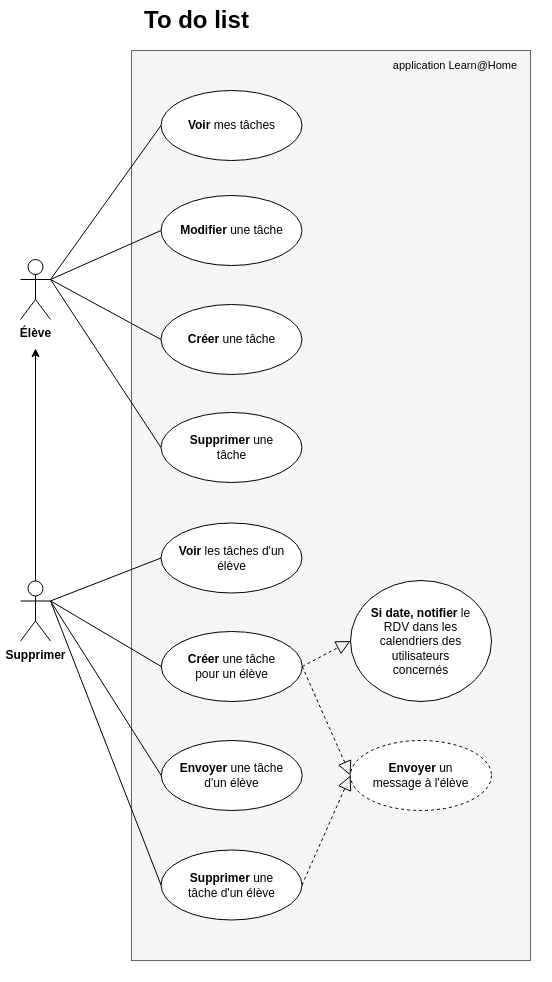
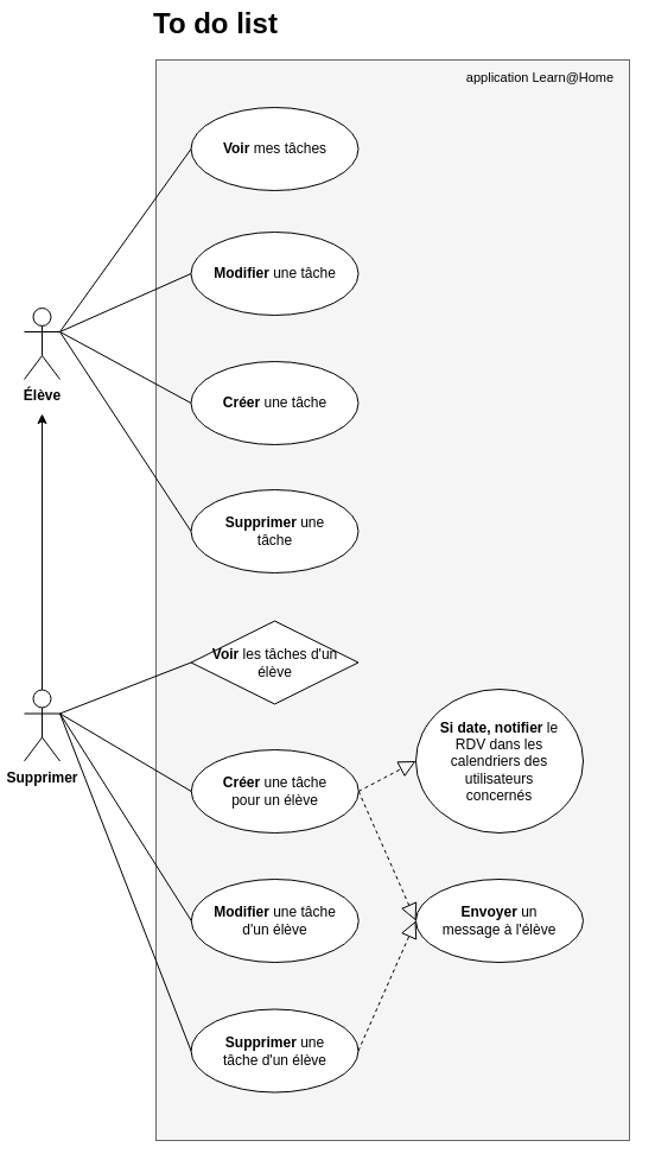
- <mxCell id="17" value="&lt;div align=&quot;left&quot;&gt;&lt;b&gt;&lt;font style=&quot;font-size: 24px&quot;&gt;To do list&lt;br&gt;&lt;/font&gt;&lt;/b&gt;&lt;/div&gt;" style="text;html=1;strokeColor=none;fillColor=none;spacing=5;spacingTop=-20;whiteSpace=wrap;overflow=hidden;rounded=0;fontSize=12;align=left;verticalAlign=middle;" parent="1" vertex="1"><mxGeometry x="139" y="20" width="236" height="20" as="geometry" /></mxCell>
+ <mxCell id="17" value="&lt;div align=&quot;left&quot;&gt;&lt;b&gt;&lt;font style=&quot;font-size: 24px&quot;&gt;To do list&lt;br&gt;&lt;/font&gt;&lt;/b&gt;&lt;/div&gt;" style="text;html=1;strokeColor=none;fillColor=none;spacing=5;spacingTop=-20;whiteSpace=wrap;overflow=hidden;rounded=0;fontSize=12;align=left;verticalAlign=middle;" parent="1" vertex="1"><mxGeometry x="124" y="20" width="236" height="20" as="geometry" /></mxCell>
- <mxCell id="24" value="&lt;b&gt;Voir &lt;/b&gt;les tâches d'un élève" style="ellipse;whiteSpace=wrap;html=1;fontSize=12;spacingRight=10;spacingLeft=10;spacing=5;" parent="1" vertex="1"><mxGeometry x="160.5" y="522.5" width="141" height="70" as="geometry" /></mxCell>
+ <mxCell id="24" value="&lt;b&gt;Voir &lt;/b&gt;les tâches d'un élève" style="rhombus;whiteSpace=wrap;html=1;fontSize=12;spacingRight=10;spacingLeft=10;spacing=5;" parent="1" vertex="1"><mxGeometry x="160.5" y="522.5" width="141" height="70" as="geometry" /></mxCell>
- <mxCell id="7" value="&lt;b&gt;Envoyer &lt;/b&gt;une tâche d'un élève" style="ellipse;whiteSpace=wrap;html=1;fontSize=12;spacingRight=10;spacingLeft=10;spacing=5;" parent="1" vertex="1"><mxGeometry x="160.75" y="740" width="141" height="70" as="geometry" /></mxCell>
+ <mxCell id="7" value="&lt;b&gt;Modifier &lt;/b&gt;une tâche d'un élève" style="ellipse;whiteSpace=wrap;html=1;fontSize=12;spacingRight=10;spacingLeft=10;spacing=5;" parent="1" vertex="1"><mxGeometry x="160.75" y="740" width="141" height="70" as="geometry" /></mxCell>
- <mxCell id="25" value="&lt;b&gt;Envoyer &lt;/b&gt;un message&lt;b&gt; &lt;/b&gt;à l'élève" style="ellipse;whiteSpace=wrap;html=1;fontSize=12;spacingLeft=10;spacingRight=10;spacing=5;dashed=1;" vertex="1" parent="1"><mxGeometry x="350" y="740" width="141" height="70" as="geometry" /></mxCell>
+ <mxCell id="25" value="&lt;b&gt;Envoyer &lt;/b&gt;un message&lt;b&gt; &lt;/b&gt;à l'élève" style="ellipse;whiteSpace=wrap;html=1;fontSize=12;spacingLeft=10;spacingRight=10;spacing=5;" vertex="1" parent="1"><mxGeometry x="350" y="740" width="141" height="70" as="geometry" /></mxCell>
